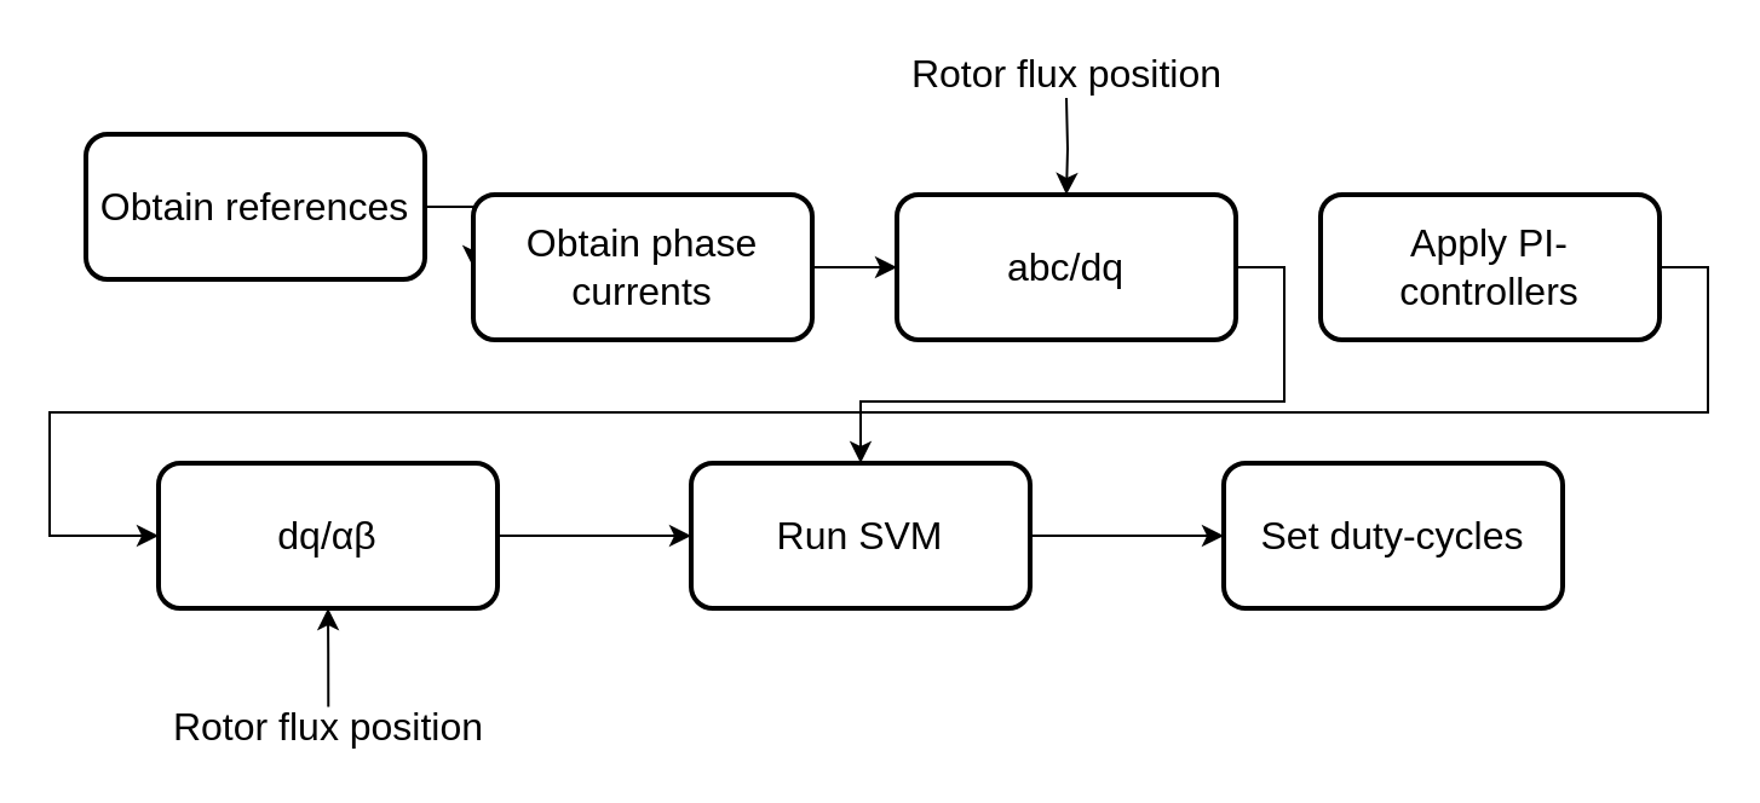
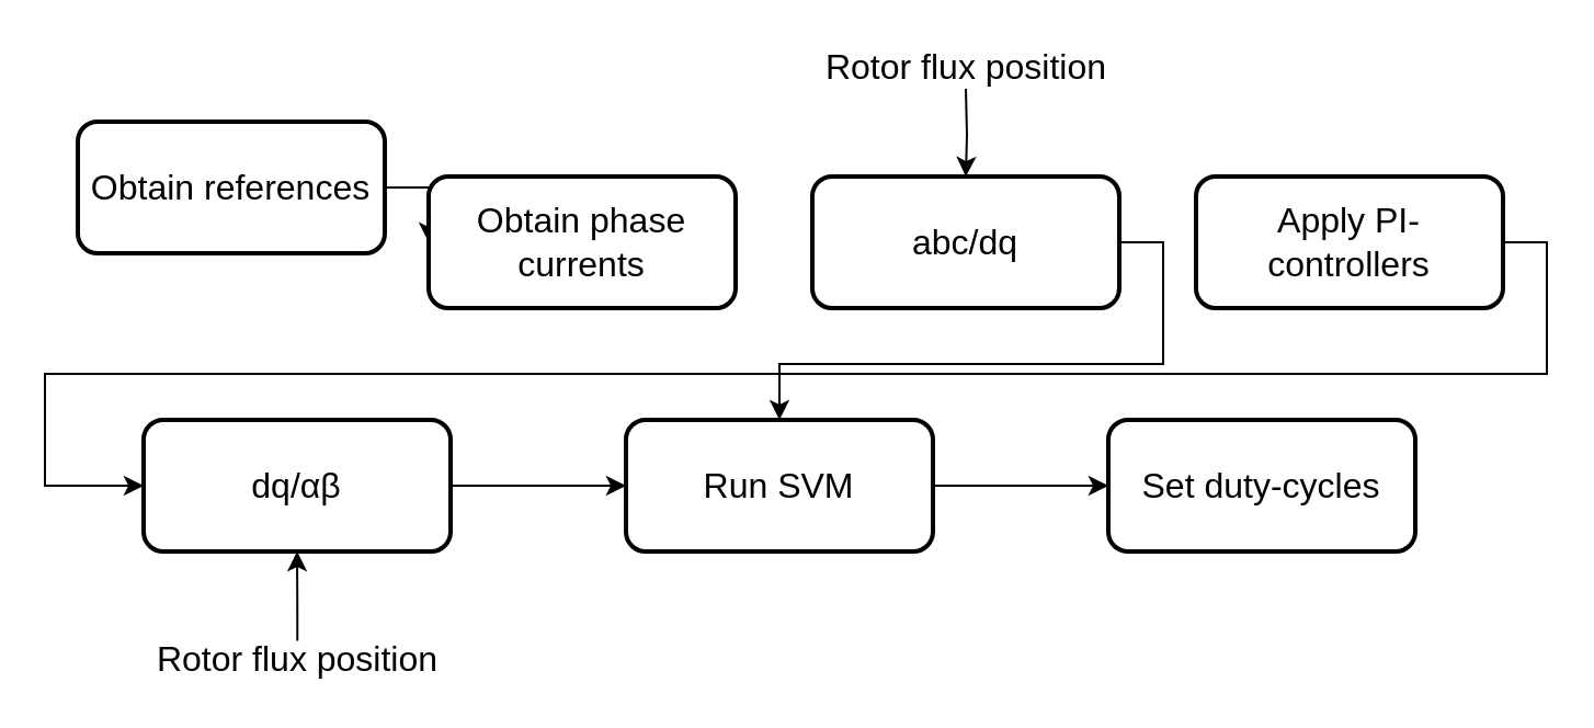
- <mxCell id="4" style="edgeStyle=orthogonalEdgeStyle;rounded=0;orthogonalLoop=1;jettySize=auto;html=1;exitX=1;exitY=0.5;exitDx=0;exitDy=0;" parent="1" source="5" target="9" edge="1"><mxGeometry relative="1" as="geometry" /></mxCell>
